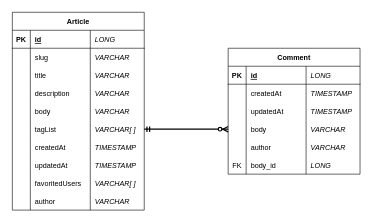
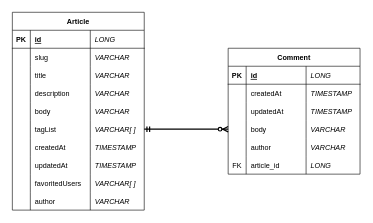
- <mxCell id="66" value="body_id" style="shape=partialRectangle;connectable=0;fillColor=none;top=0;left=0;bottom=0;right=0;align=left;spacingLeft=6;overflow=hidden;" parent="64" vertex="1"><mxGeometry x="30" width="100" height="30" as="geometry"><mxRectangle width="100" height="30" as="alternateBounds" /></mxGeometry></mxCell>
+ <mxCell id="66" value="article_id" style="shape=partialRectangle;connectable=0;fillColor=none;top=0;left=0;bottom=0;right=0;align=left;spacingLeft=6;overflow=hidden;" parent="64" vertex="1"><mxGeometry x="30" width="100" height="30" as="geometry"><mxRectangle width="100" height="30" as="alternateBounds" /></mxGeometry></mxCell>
